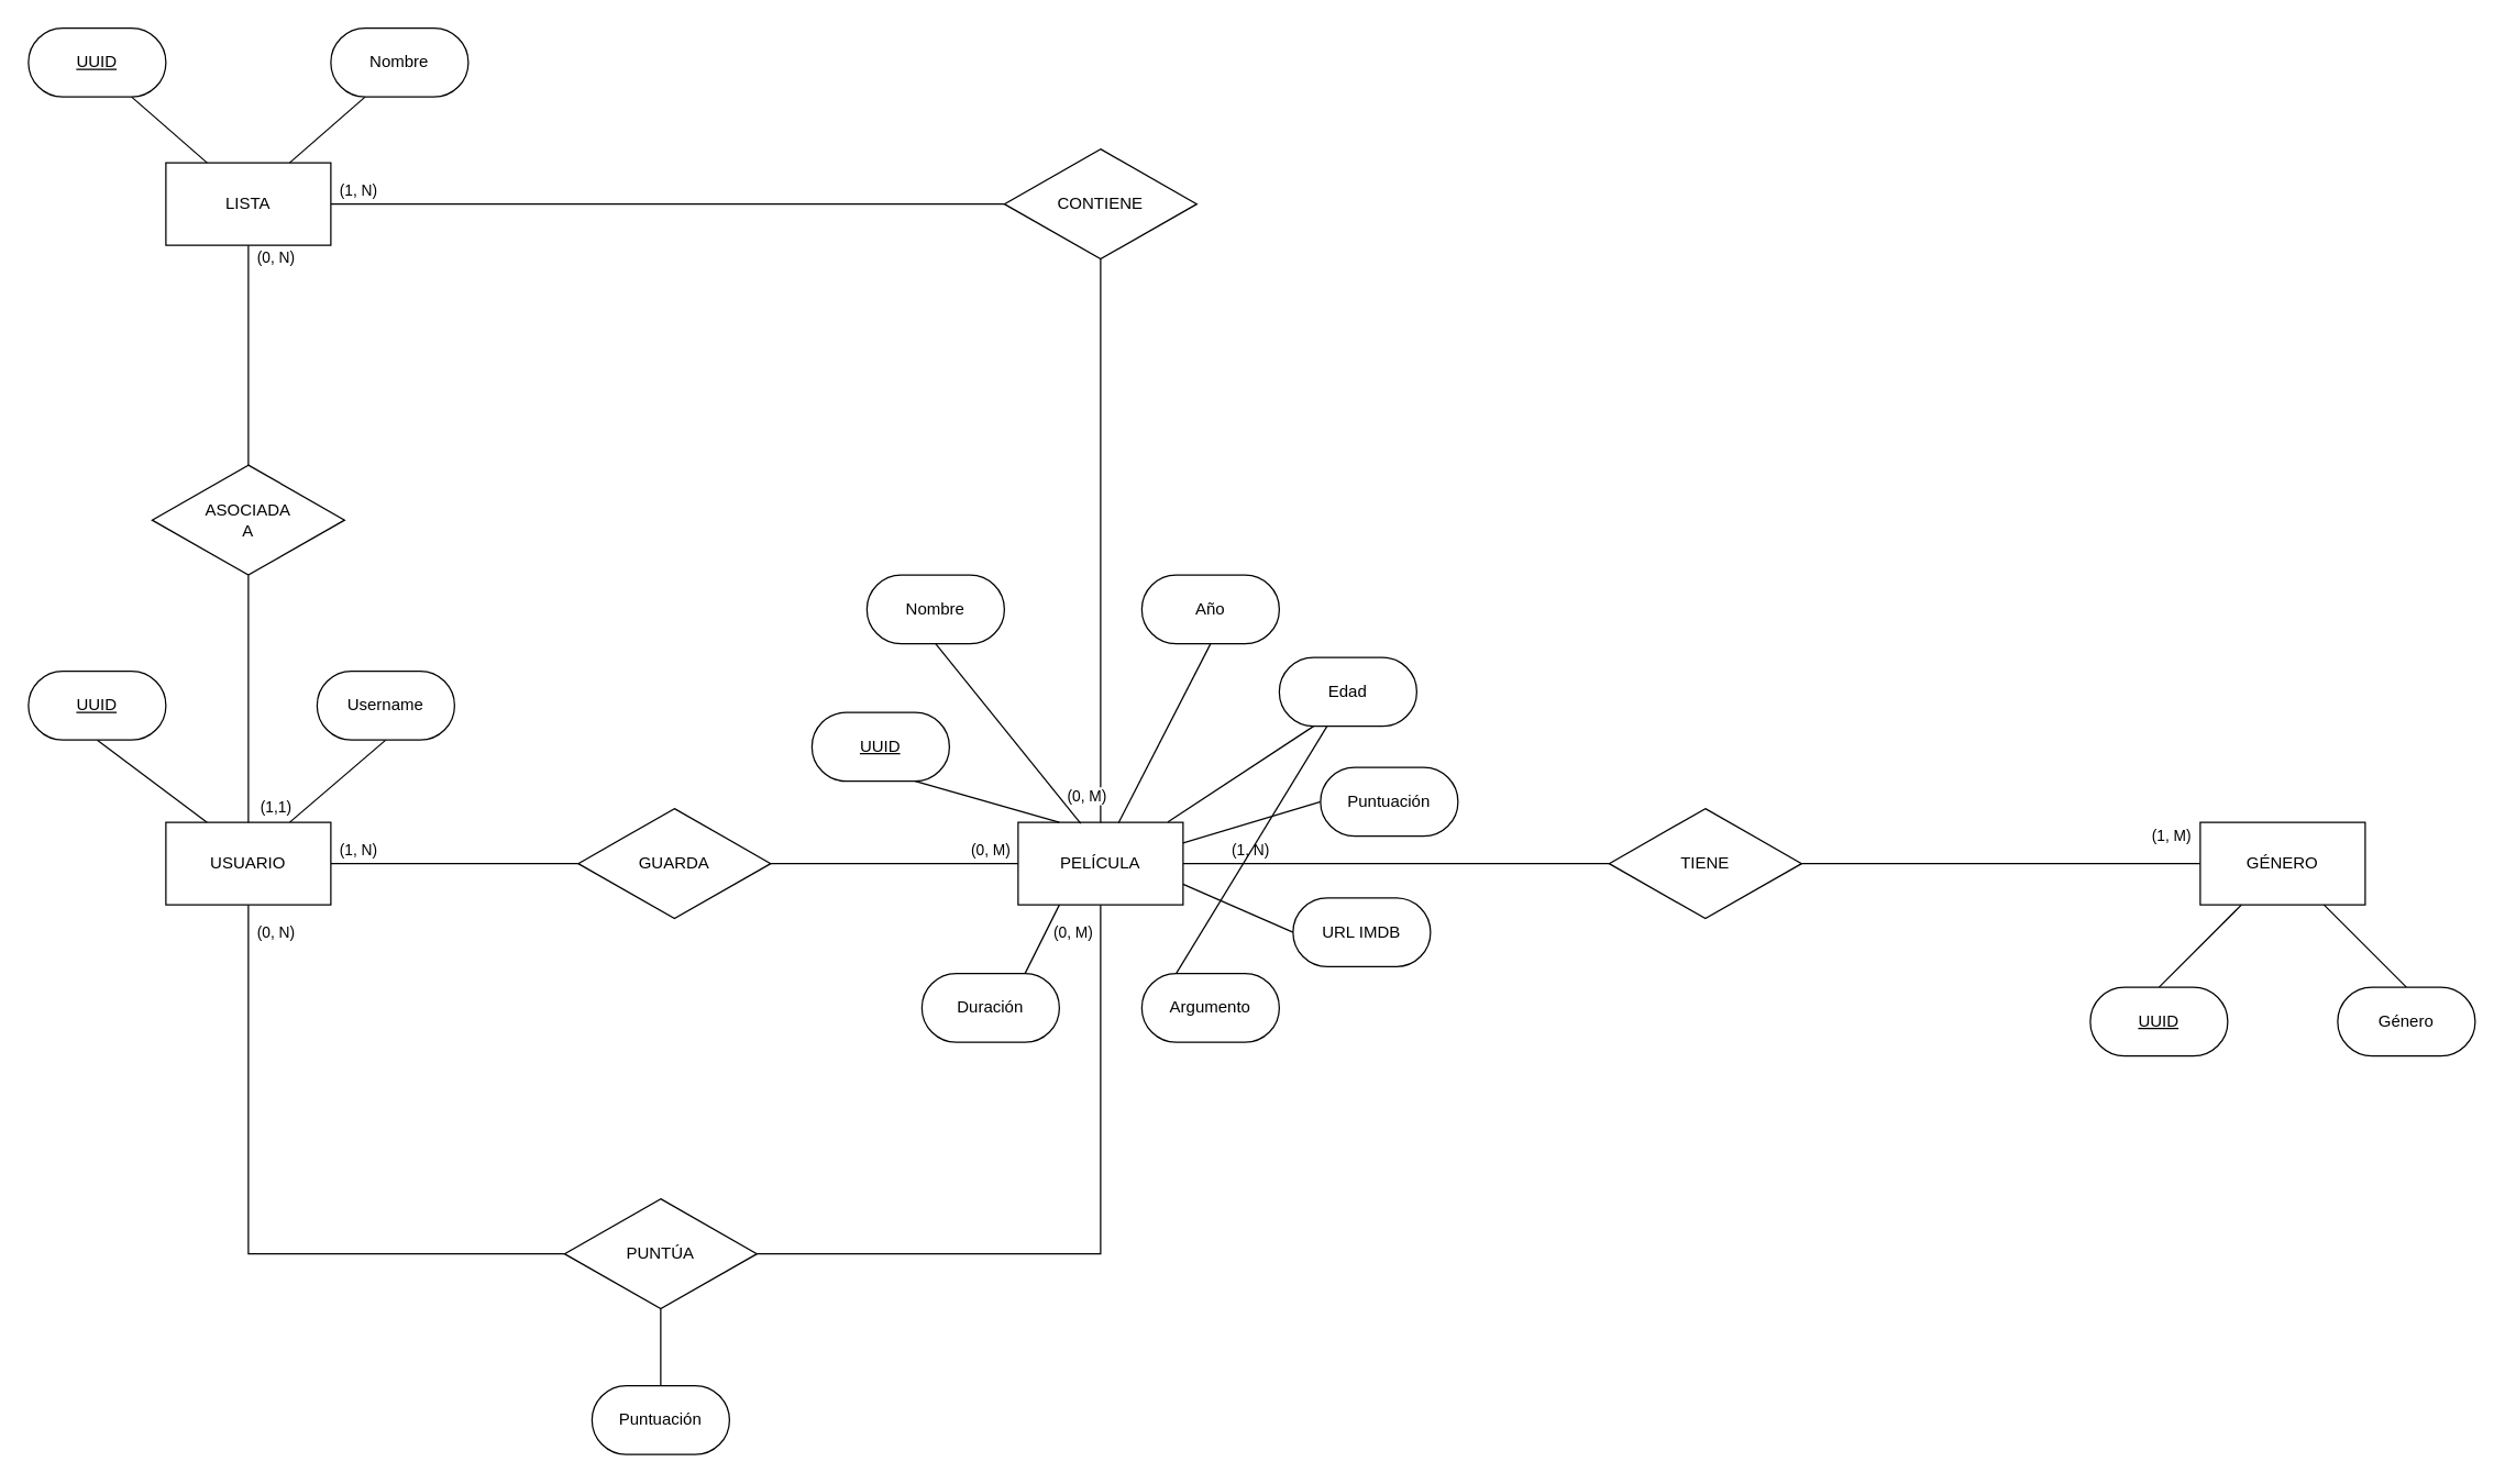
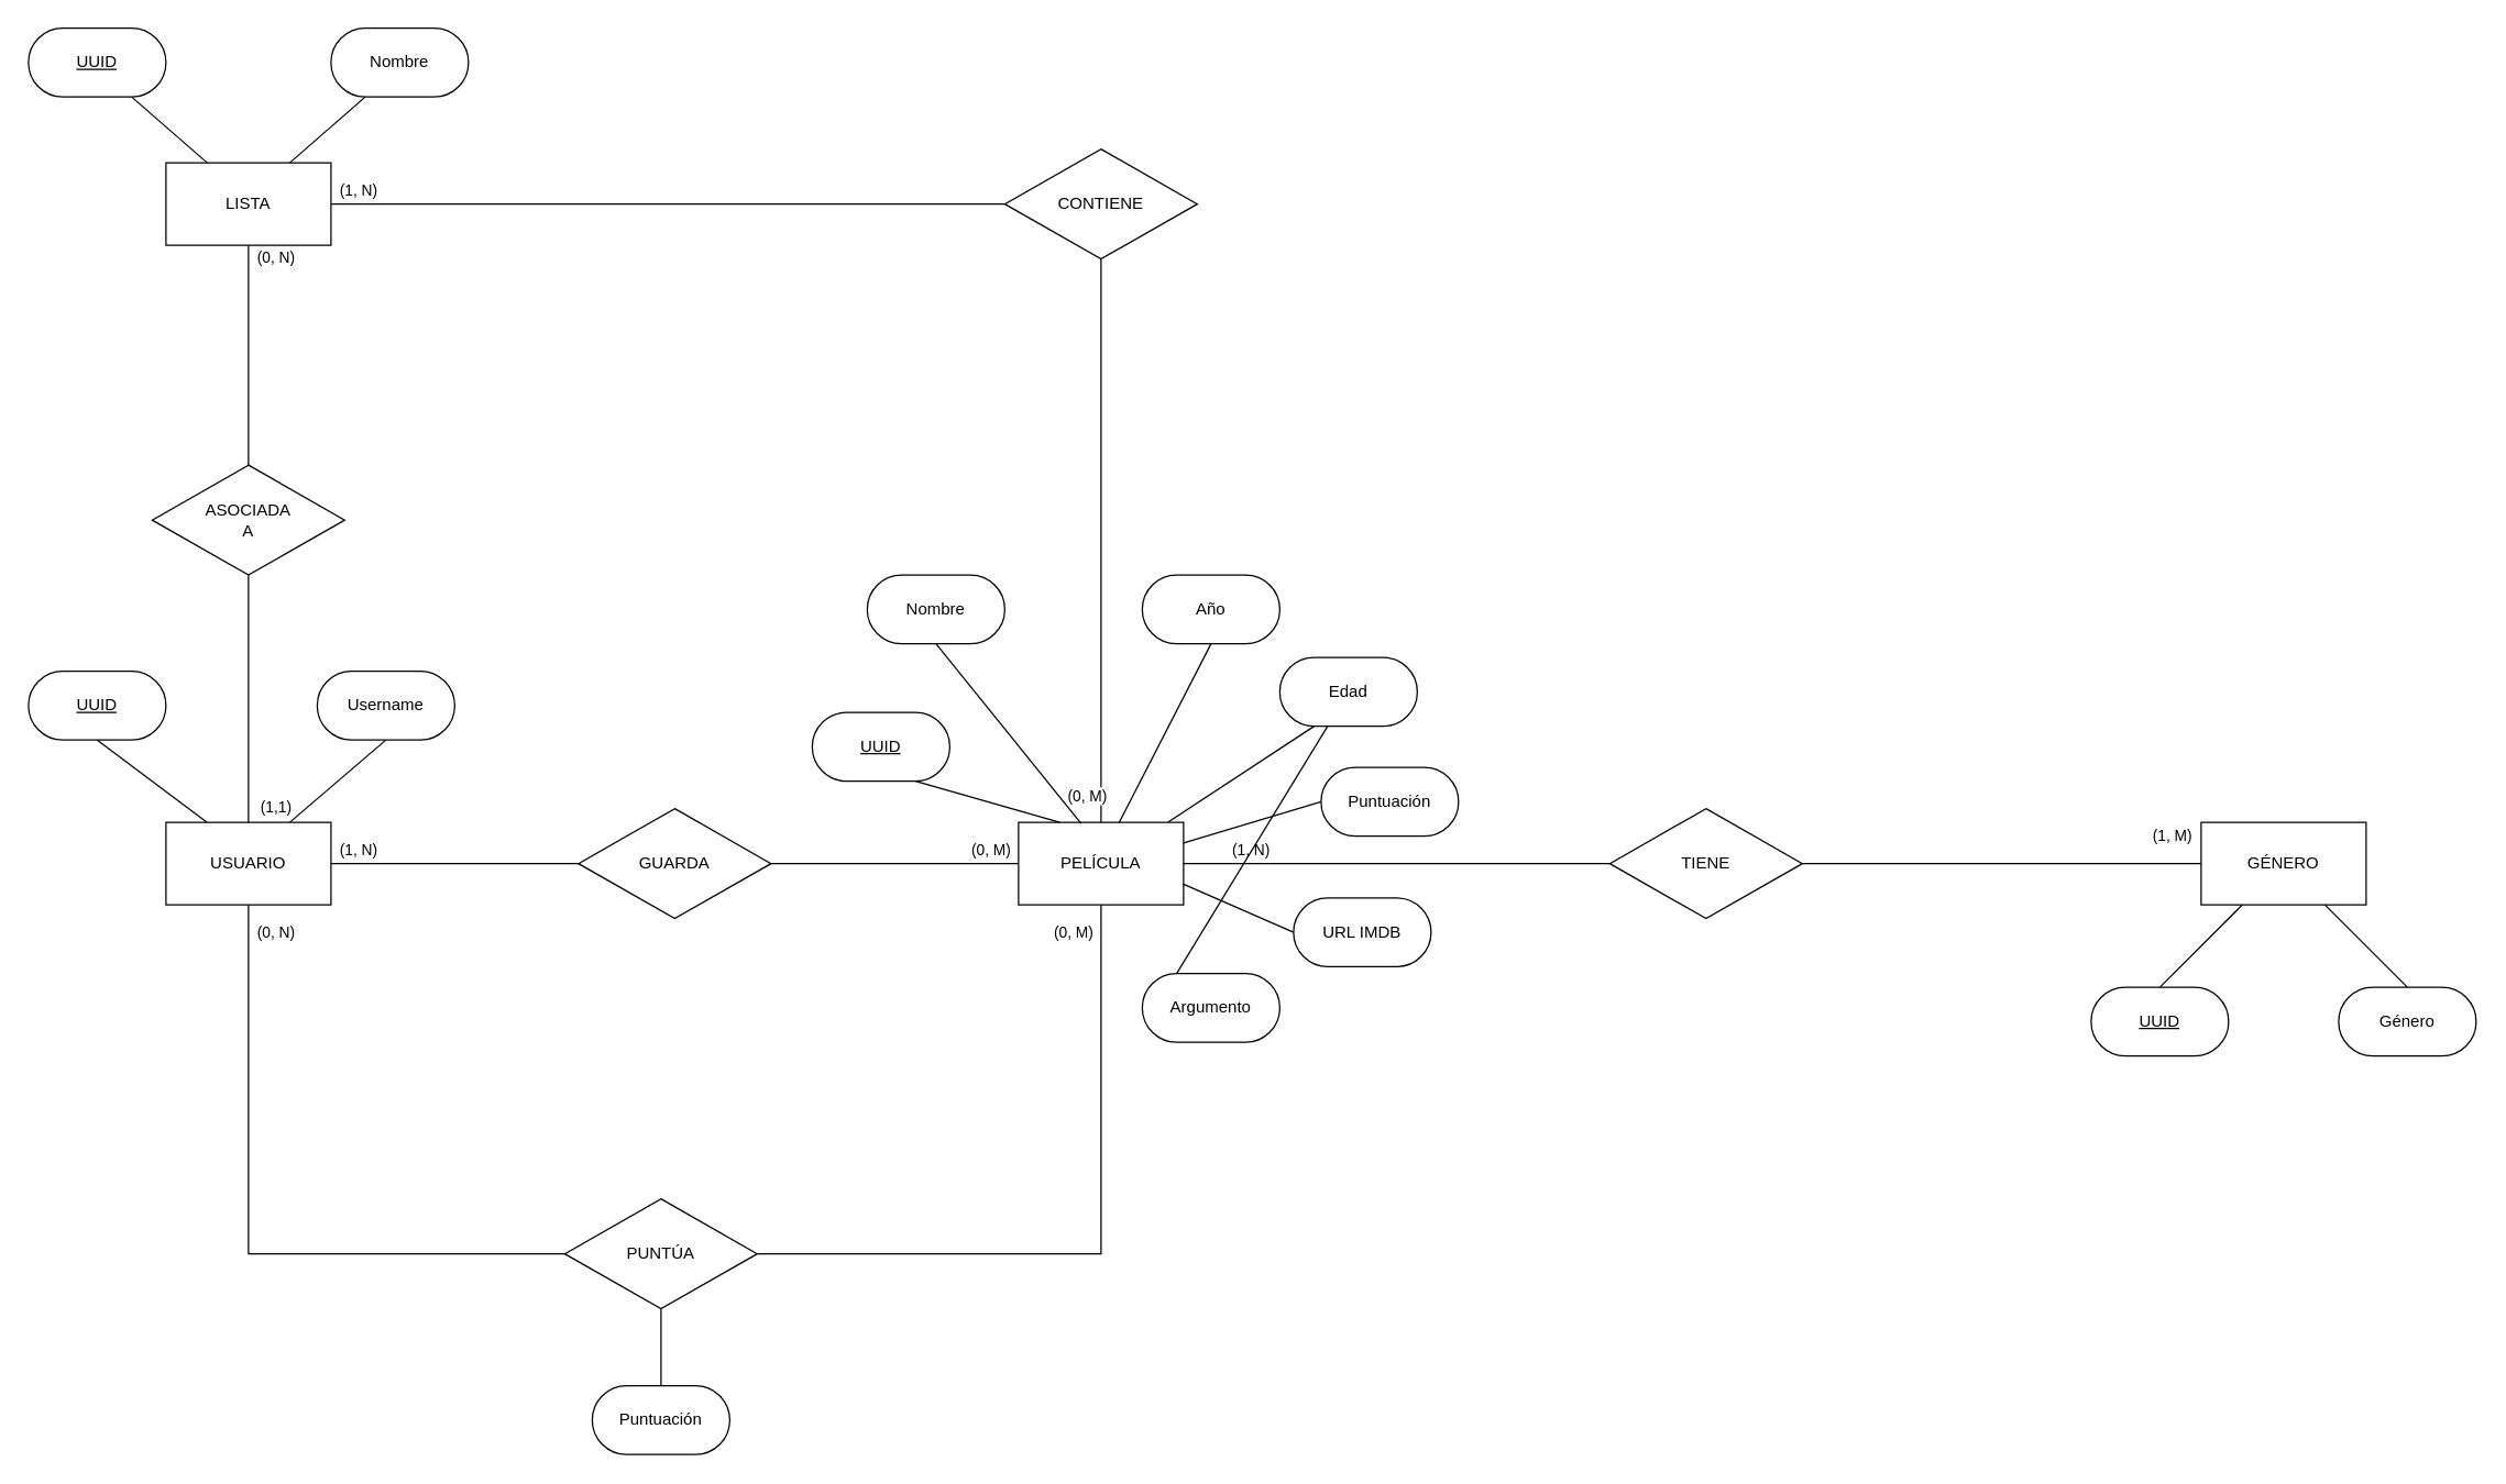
- <mxCell id="23" style="edgeStyle=none;rounded=0;orthogonalLoop=1;jettySize=auto;html=1;exitX=0.75;exitY=0;exitDx=0;exitDy=0;entryX=0.25;entryY=1;entryDx=0;entryDy=0;endArrow=none;endFill=0;" parent="1" source="24" target="14" edge="1"><mxGeometry relative="1" as="geometry" /></mxCell>
- <mxCell id="24" value="Duración" style="rounded=1;whiteSpace=wrap;html=1;arcSize=50;fontStyle=0" parent="1" vertex="1"><mxGeometry x="670" y="708" width="100" height="50" as="geometry" /></mxCell>
